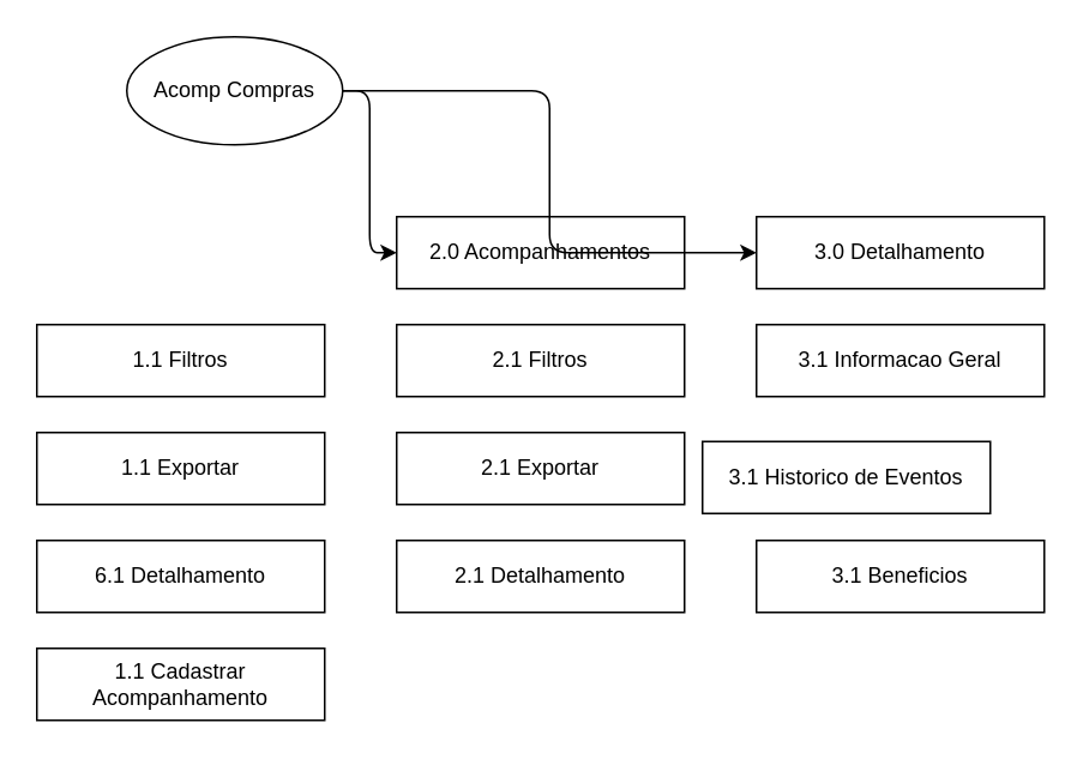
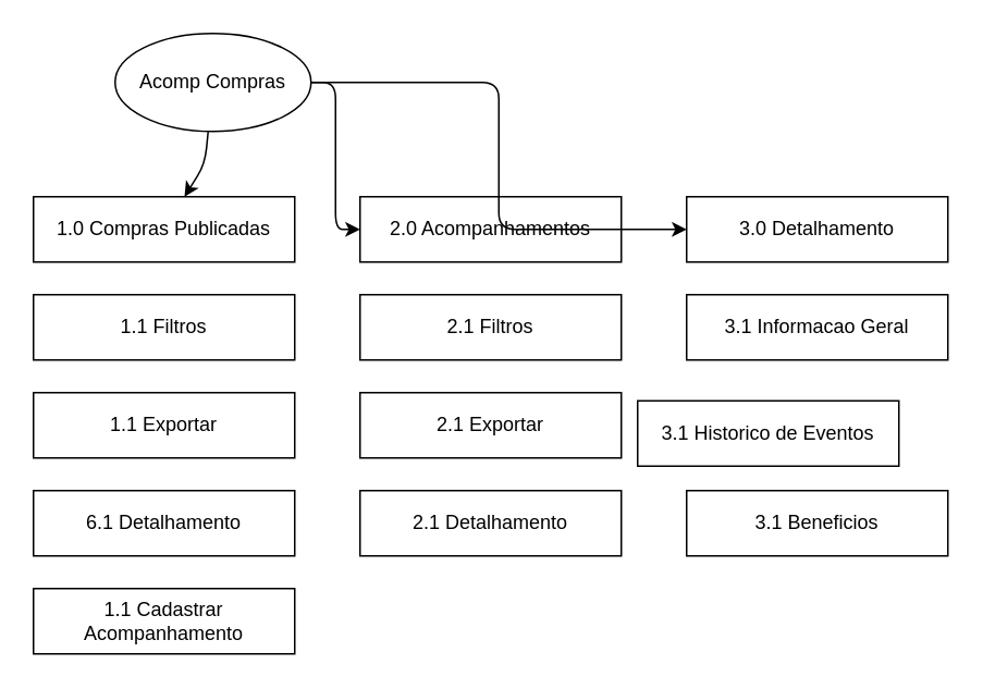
+ <mxCell id="16" style="edgeStyle=elbowEdgeStyle;orthogonal=0;jettySize=auto;html=1;" edge="1" parent="1" source="2" target="3"><mxGeometry relative="1" as="geometry" /></mxCell>
+ <mxCell id="3" value="1.0 Compras Publicadas" style="rectangle;whiteSpace=wrap;html=1;" vertex="1" parent="1"><mxGeometry x="20" y="120" width="160" height="40" as="geometry" /></mxCell>
